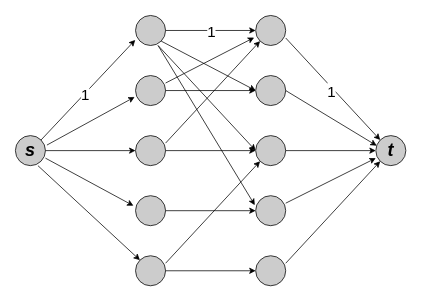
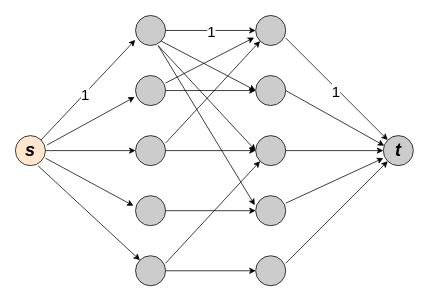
- <mxCell id="2" value="&lt;i&gt;&lt;b&gt;&lt;font style=&quot;font-size: 24px;&quot;&gt;s&lt;/font&gt;&lt;/b&gt;&lt;/i&gt;" style="ellipse;whiteSpace=wrap;html=1;aspect=fixed;fillColor=#CCCCCC;" vertex="1" parent="1"><mxGeometry x="20" y="180" width="40" height="40" as="geometry" /></mxCell>
+ <mxCell id="2" value="&lt;i&gt;&lt;b&gt;&lt;font style=&quot;font-size: 24px;&quot;&gt;s&lt;/font&gt;&lt;/b&gt;&lt;/i&gt;" style="ellipse;whiteSpace=wrap;html=1;aspect=fixed;fillColor=#ffe6cc;" vertex="1" parent="1"><mxGeometry x="20" y="180" width="40" height="40" as="geometry" /></mxCell>
- <mxCell id="13" value="&lt;font style=&quot;font-size: 24px;&quot;&gt;&lt;b&gt;&lt;i&gt;t&lt;/i&gt;&lt;/b&gt;&lt;/font&gt;" style="ellipse;whiteSpace=wrap;html=1;aspect=fixed;fillColor=#CCCCCC;" vertex="1" parent="1"><mxGeometry x="500" y="180" width="40" height="40" as="geometry" /></mxCell>
+ <mxCell id="13" value="&lt;font style=&quot;font-size: 24px;&quot;&gt;&lt;b&gt;&lt;i&gt;t&lt;/i&gt;&lt;/b&gt;&lt;/font&gt;" style="ellipse;whiteSpace=wrap;html=1;aspect=fixed;fillColor=#CCCCCC;" vertex="1" parent="1"><mxGeometry x="510" y="180" width="40" height="40" as="geometry" /></mxCell>
